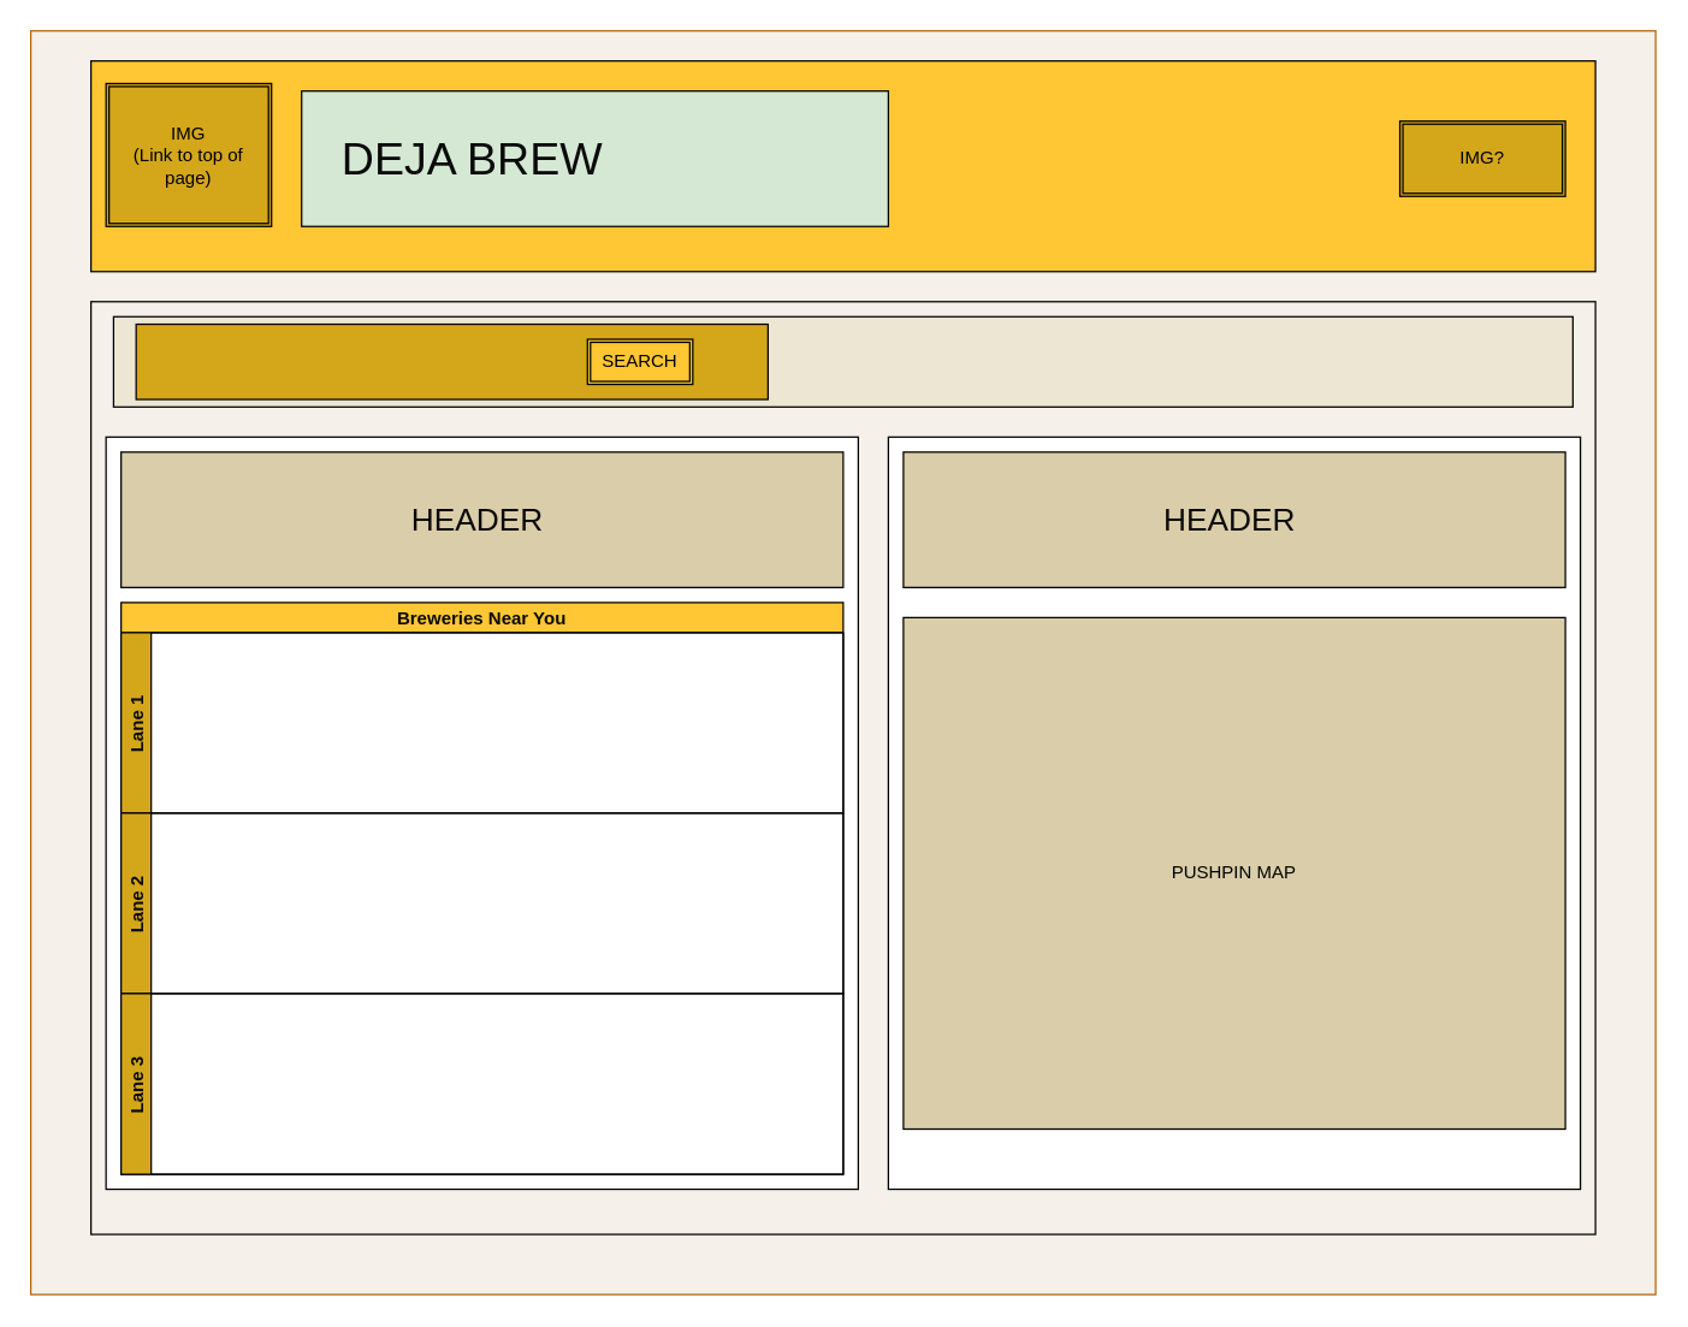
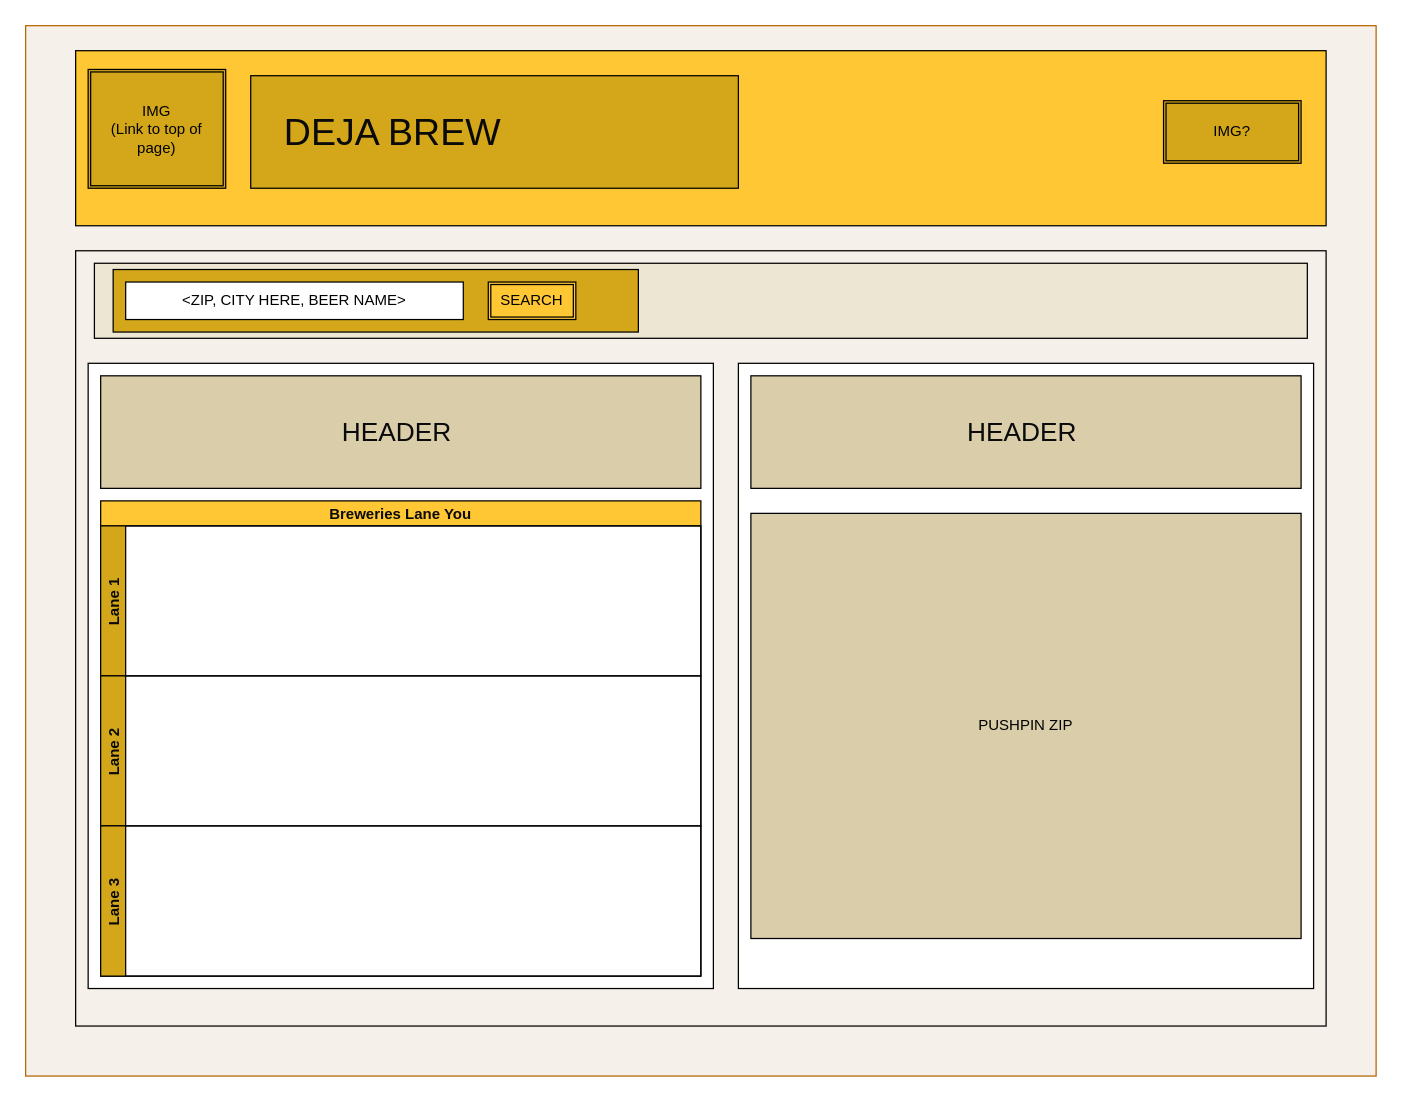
- <mxCell id="6" value="&amp;nbsp; &amp;nbsp;DEJA BREW" style="rounded=0;whiteSpace=wrap;html=1;fillColor=#d5e8d4;fontColor=#0A0A0A;fontSize=30;align=left;" parent="1" vertex="1"><mxGeometry x="200" y="60" width="390" height="90" as="geometry" /></mxCell>
+ <mxCell id="6" value="&amp;nbsp; &amp;nbsp;DEJA BREW" style="rounded=0;whiteSpace=wrap;html=1;fillColor=#D4A71B;fontColor=#0A0A0A;fontSize=30;align=left;" parent="1" vertex="1"><mxGeometry x="200" y="60" width="390" height="90" as="geometry" /></mxCell>
+ <mxCell id="18" value="&amp;lt;ZIP, CITY HERE, BEER NAME&amp;gt;" style="rounded=0;whiteSpace=wrap;html=1;" parent="1" vertex="1"><mxGeometry x="100" y="225" width="270" height="30" as="geometry" /></mxCell>
- <mxCell id="10" value="Breweries Near You" style="swimlane;childLayout=stackLayout;resizeParent=1;resizeParentMax=0;horizontal=1;startSize=20;horizontalStack=0;fillColor=#FFC733;fontColor=#0A0A0A;" parent="1" vertex="1"><mxGeometry x="80" y="400" width="480" height="380" as="geometry" /></mxCell>
+ <mxCell id="10" value="Breweries Lane You" style="swimlane;childLayout=stackLayout;resizeParent=1;resizeParentMax=0;horizontal=1;startSize=20;horizontalStack=0;fillColor=#FFC733;fontColor=#0A0A0A;" parent="1" vertex="1"><mxGeometry x="80" y="400" width="480" height="380" as="geometry" /></mxCell>
- <mxCell id="14" value="PUSHPIN MAP" style="rounded=0;whiteSpace=wrap;html=1;fillColor=#DACDA9;" parent="1" vertex="1"><mxGeometry x="600" y="410" width="440" height="340" as="geometry" /></mxCell>
+ <mxCell id="14" value="PUSHPIN ZIP" style="rounded=0;whiteSpace=wrap;html=1;fillColor=#DACDA9;" parent="1" vertex="1"><mxGeometry x="600" y="410" width="440" height="340" as="geometry" /></mxCell>
